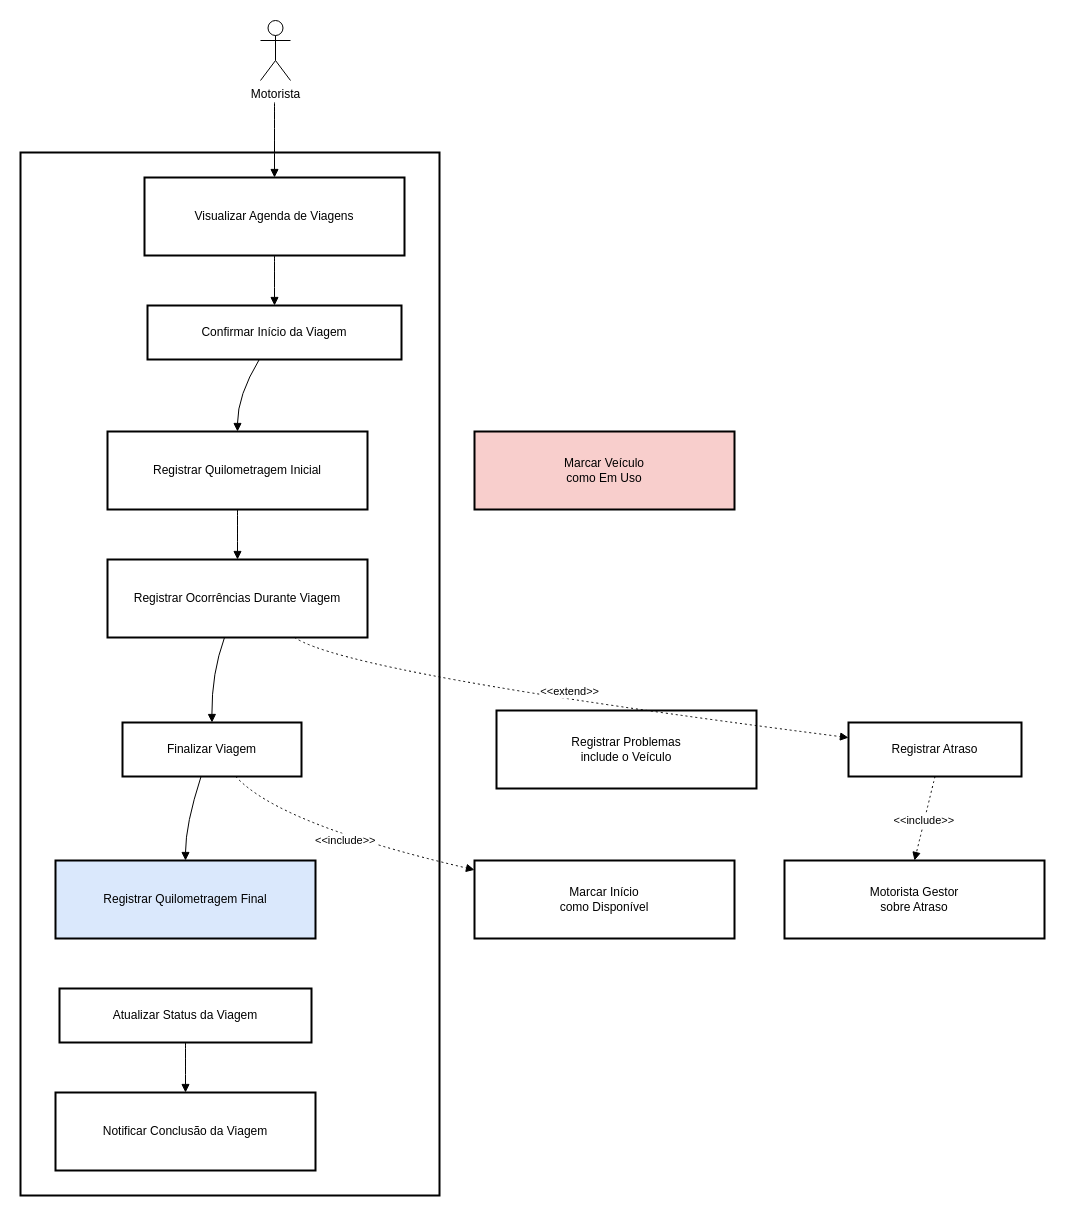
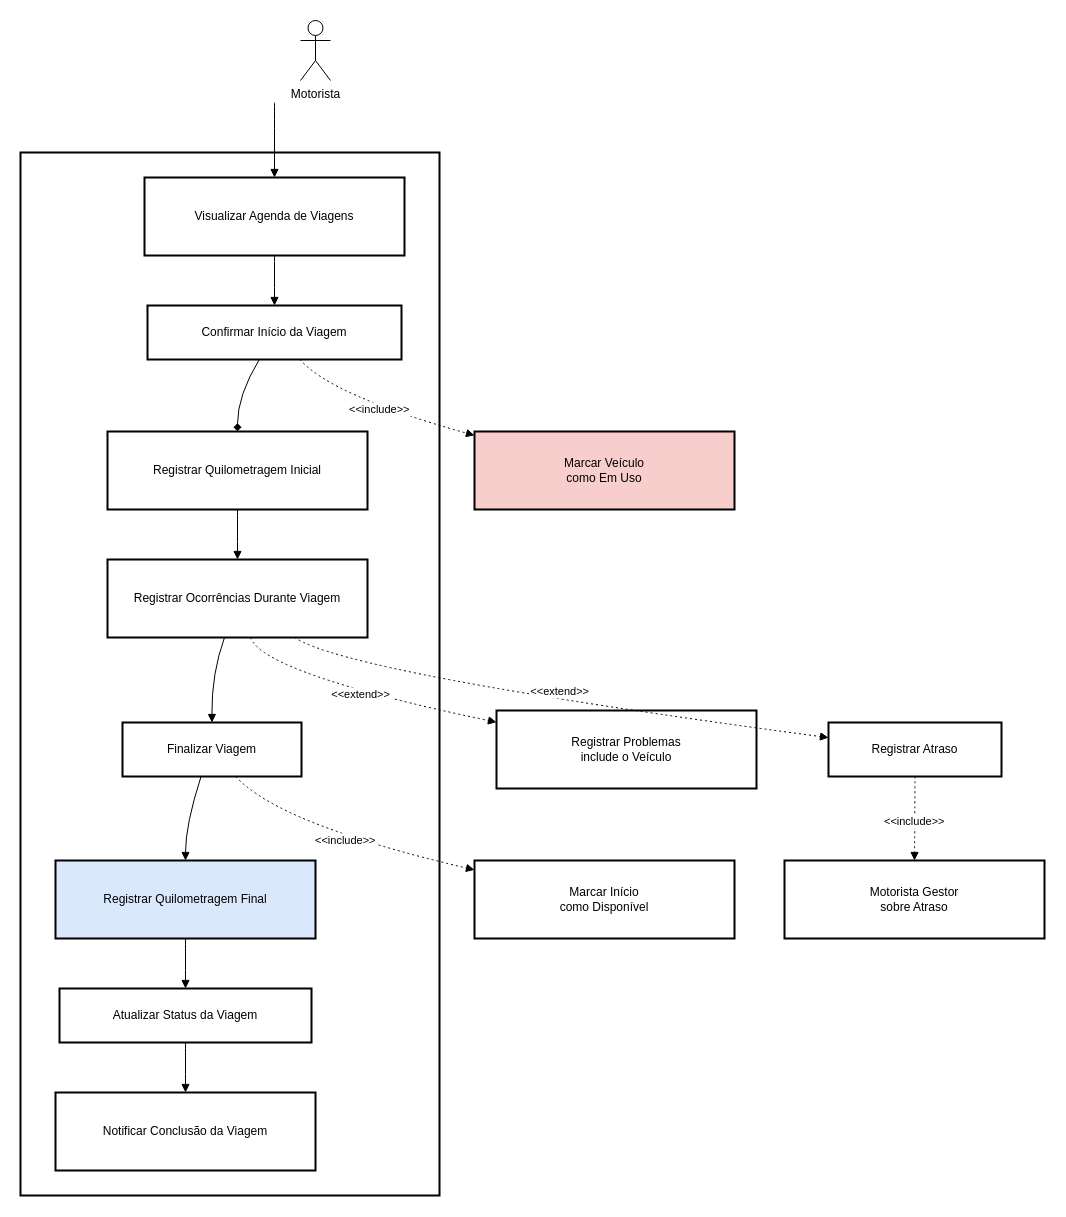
- <mxCell id="29" value="&lt;span style=&quot;text-wrap-mode: wrap;&quot;&gt;Motorista&lt;/span&gt;" style="shape=umlActor;verticalLabelPosition=bottom;verticalAlign=top;html=1;outlineConnect=0;" vertex="1" parent="1"><mxGeometry x="260" y="20" width="30" height="60" as="geometry" /></mxCell>
+ <mxCell id="29" value="&lt;span style=&quot;text-wrap-mode: wrap;&quot;&gt;Motorista&lt;/span&gt;" style="shape=umlActor;verticalLabelPosition=bottom;verticalAlign=top;html=1;outlineConnect=0;" vertex="1" parent="1"><mxGeometry x="300" y="20" width="30" height="60" as="geometry" /></mxCell>
+ <mxCell id="24" value="&lt;&lt;include&gt;&gt;" style="curved=1;dashed=1;dashPattern=2 3;startArrow=none;endArrow=block;exitX=0.6;exitY=1;entryX=0;entryY=0.05;rounded=0;" edge="1" parent="1" source="4" target="11"><mxGeometry x="-0.002" relative="1" as="geometry"><Array as="points"><mxPoint x="331" y="395" /></Array><mxPoint as="offset" /></mxGeometry></mxCell>
- <mxCell id="18" value="" style="curved=1;startArrow=none;endArrow=block;exitX=0.44;exitY=1;entryX=0.5;entryY=0;rounded=0;" edge="1" parent="1" source="4" target="5"><mxGeometry relative="1" as="geometry"><Array as="points"><mxPoint x="237" y="395" /></Array></mxGeometry></mxCell>
+ <mxCell id="18" value="" style="curved=1;startArrow=none;endArrow=diamond;exitX=0.44;exitY=1;entryX=0.5;entryY=0;rounded=0;" edge="1" parent="1" source="4" target="5"><mxGeometry relative="1" as="geometry"><Array as="points"><mxPoint x="237" y="395" /></Array></mxGeometry></mxCell>
+ <mxCell id="26" value="&lt;&lt;extend&gt;&gt;" style="curved=1;dashed=1;dashPattern=2 3;startArrow=none;endArrow=block;exitX=0.55;exitY=1;entryX=0;entryY=0.15;rounded=0;" edge="1" parent="1" source="6" target="13"><mxGeometry relative="1" as="geometry"><Array as="points"><mxPoint x="263" y="673" /></Array></mxGeometry></mxCell>
- <mxCell id="14" value="Registrar Atraso" style="whiteSpace=wrap;strokeWidth=2;" vertex="1" parent="1"><mxGeometry x="848" y="722" width="173" height="54" as="geometry" /></mxCell>
+ <mxCell id="14" value="Registrar Atraso" style="whiteSpace=wrap;strokeWidth=2;" vertex="1" parent="1"><mxGeometry x="828" y="722" width="173" height="54" as="geometry" /></mxCell>
+ <mxCell id="22" value="" style="curved=1;startArrow=none;endArrow=block;exitX=0.5;exitY=1;entryX=0.5;entryY=0;rounded=0;" edge="1" parent="1" source="8" target="9"><mxGeometry relative="1" as="geometry"><Array as="points" /></mxGeometry></mxCell>
